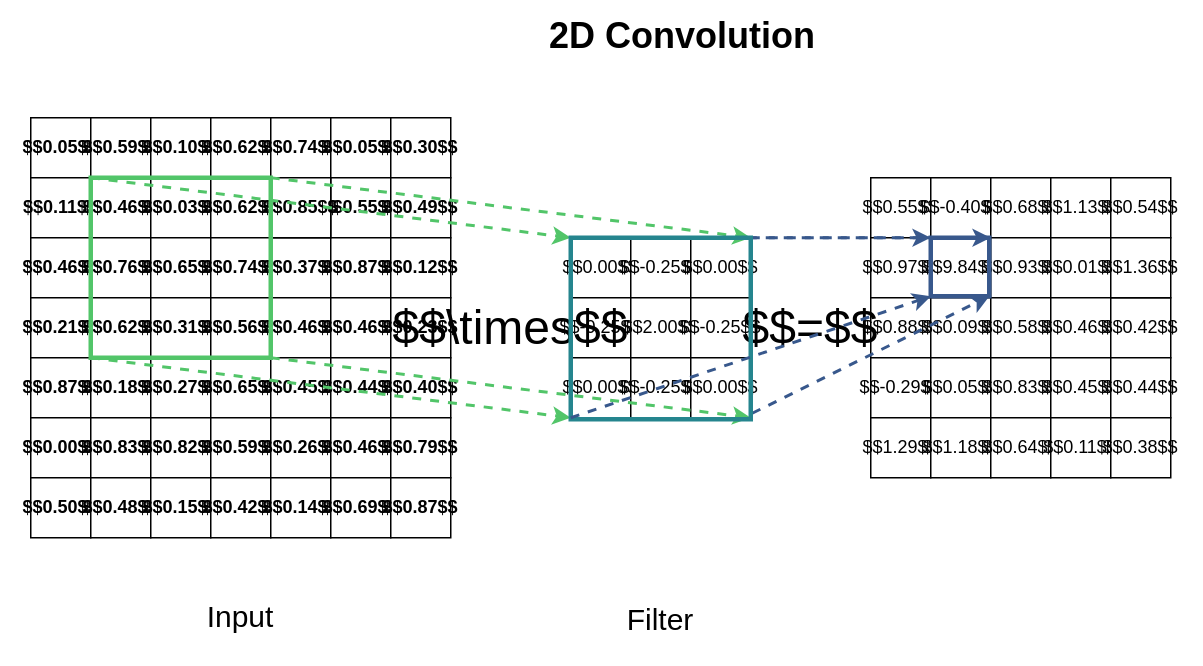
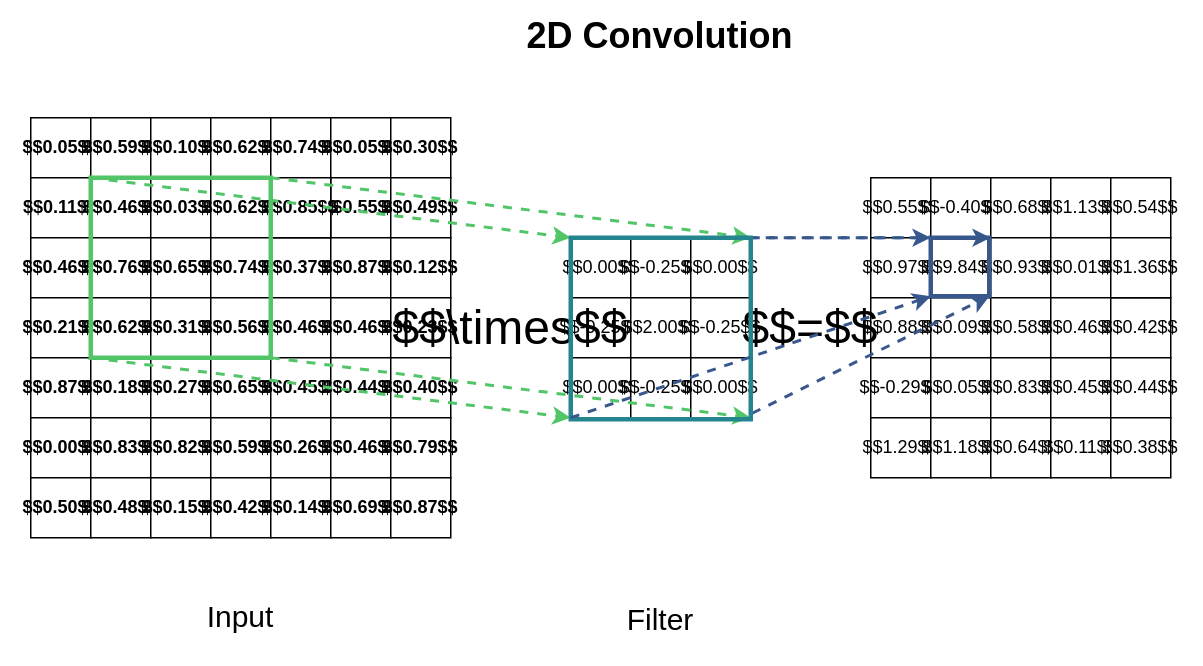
- <mxCell id="95" value="2D Convolution" style="text;html=1;strokeColor=none;fillColor=none;spacing=5;spacingTop=-20;whiteSpace=wrap;overflow=hidden;rounded=0;labelBackgroundColor=none;fontSize=24;fontStyle=1" parent="1" vertex="1"><mxGeometry x="360.5" y="20" width="189" height="22" as="geometry" /></mxCell>
+ <mxCell id="95" value="2D Convolution" style="text;html=1;strokeColor=none;fillColor=none;spacing=5;spacingTop=-20;whiteSpace=wrap;overflow=hidden;rounded=0;labelBackgroundColor=none;fontSize=24;fontStyle=1" parent="1" vertex="1"><mxGeometry x="345.5" y="20" width="189" height="22" as="geometry" /></mxCell>
